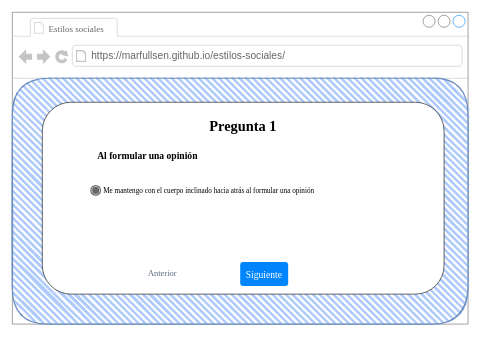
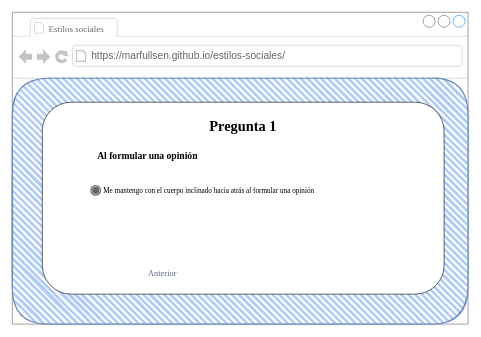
- <mxCell id="10" value="Siguiente" style="html=1;shadow=0;dashed=0;shape=mxgraph.bootstrap.rrect;rSize=5;strokeColor=none;strokeWidth=1;fillColor=#0085FC;fontColor=#FFFFFF;whiteSpace=wrap;align=center;verticalAlign=middle;spacingLeft=0;fontStyle=0;fontSize=16;spacing=5;rounded=1;fontFamily=Architects Daughter;fontSource=https%3A%2F%2Ffonts.googleapis.com%2Fcss%3Ffamily%3DArchitects%2BDaughter;" vertex="1" parent="1"><mxGeometry x="400" y="436.5" width="80" height="40" as="geometry" /></mxCell>
